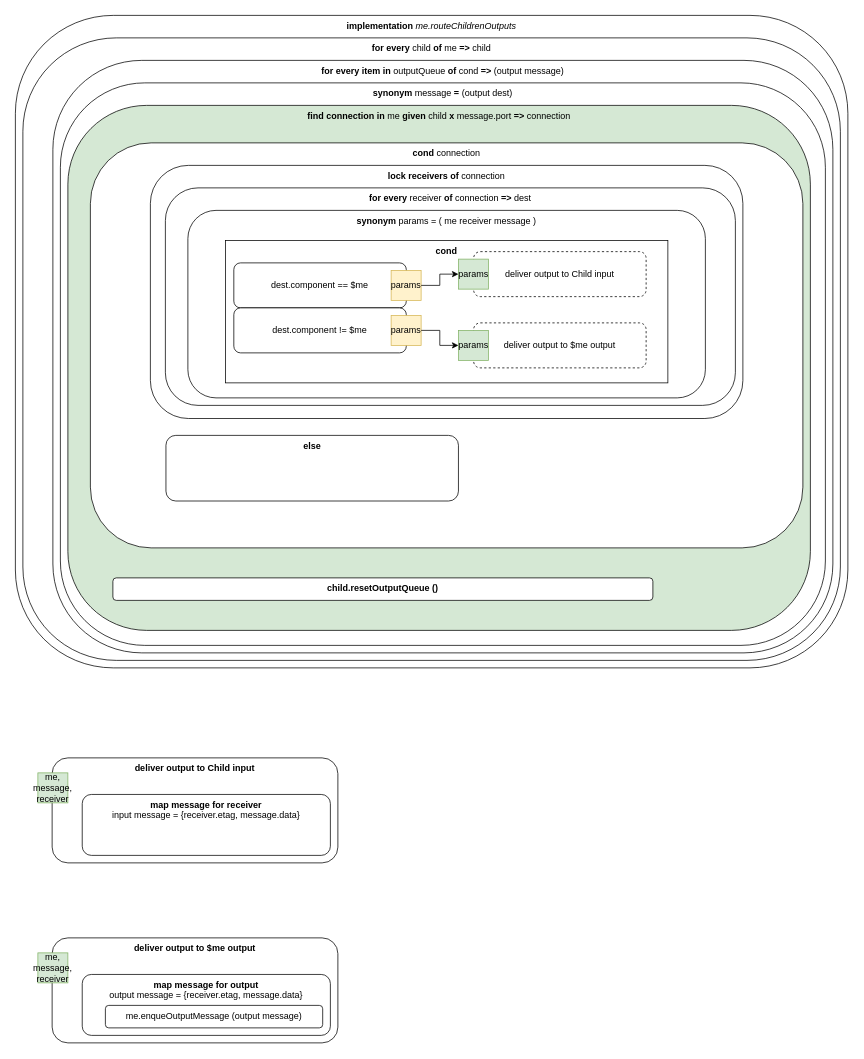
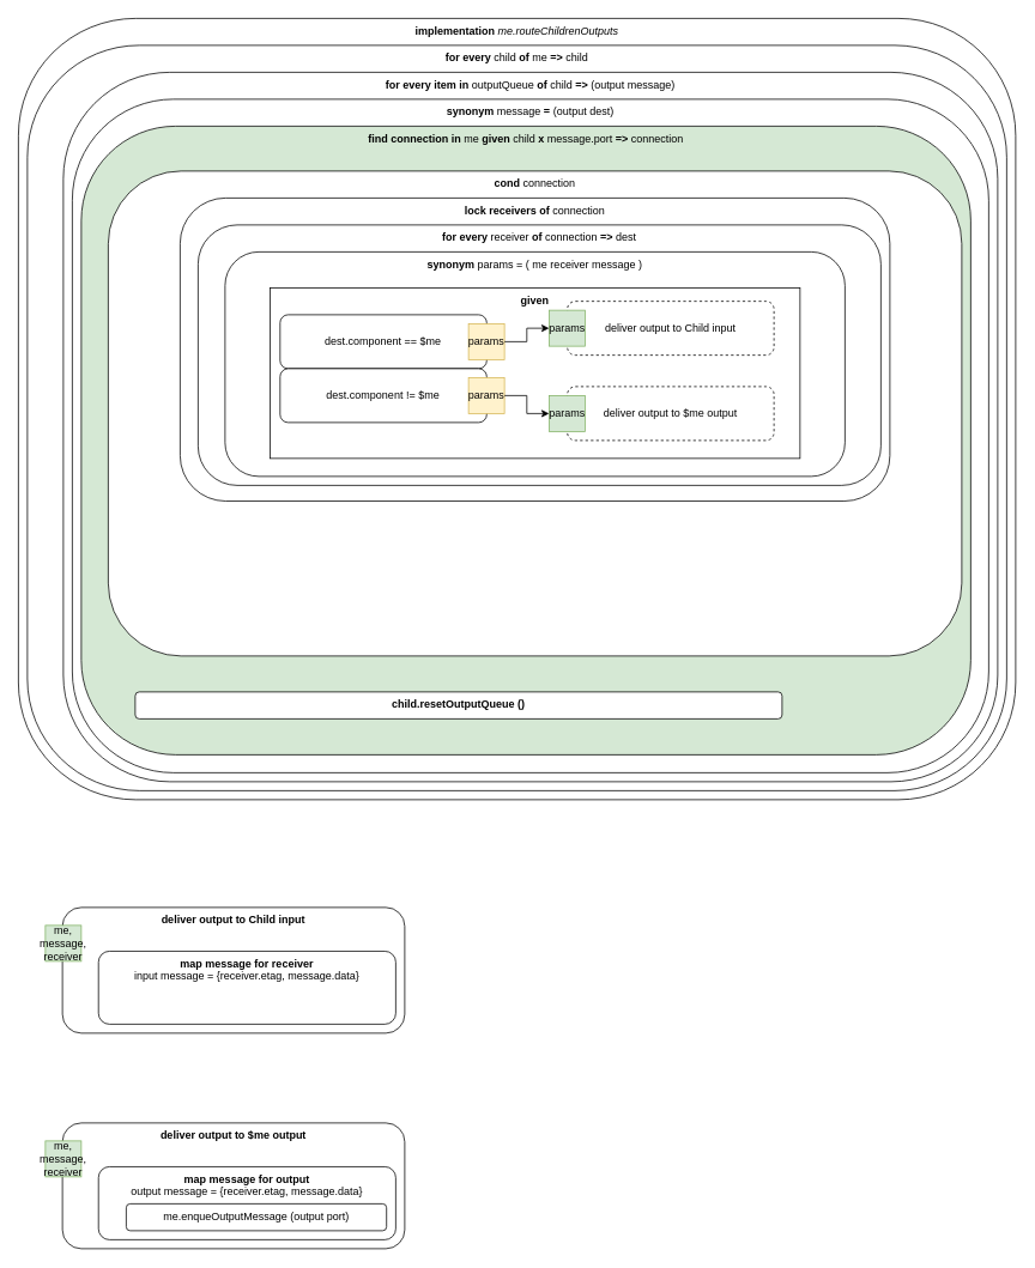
- <mxCell id="4" value="&lt;b&gt;for every item in&lt;/b&gt;&amp;nbsp;outputQueue &lt;b&gt;of&amp;nbsp;&lt;/b&gt;cond&amp;nbsp;&lt;b&gt;=&amp;gt;&lt;/b&gt;&amp;nbsp;(output message)" style="rounded=1;whiteSpace=wrap;html=1;verticalAlign=top;" parent="1" vertex="1"><mxGeometry x="70" y="80" width="1040" height="790" as="geometry" /></mxCell>
+ <mxCell id="4" value="&lt;b&gt;for every item in&lt;/b&gt;&amp;nbsp;outputQueue &lt;b&gt;of&amp;nbsp;&lt;/b&gt;child&amp;nbsp;&lt;b&gt;=&amp;gt;&lt;/b&gt;&amp;nbsp;(output message)" style="rounded=1;whiteSpace=wrap;html=1;verticalAlign=top;" parent="1" vertex="1"><mxGeometry x="70" y="80" width="1040" height="790" as="geometry" /></mxCell>
- <mxCell id="20" value="&lt;b&gt;cond&lt;/b&gt;" style="rounded=0;whiteSpace=wrap;html=1;verticalAlign=top;" parent="16" vertex="1"><mxGeometry x="180" y="130" width="590" height="190" as="geometry" /></mxCell>
+ <mxCell id="20" value="&lt;b&gt;given&lt;/b&gt;" style="rounded=0;whiteSpace=wrap;html=1;verticalAlign=top;" parent="16" vertex="1"><mxGeometry x="180" y="130" width="590" height="190" as="geometry" /></mxCell>
- <mxCell id="31" value="&lt;b&gt;else&lt;/b&gt;" style="rounded=1;whiteSpace=wrap;html=1;verticalAlign=top;" vertex="1" parent="16"><mxGeometry x="100.75" y="390" width="390" height="87.5" as="geometry" /></mxCell>
- <mxCell id="13" value="me.enqueOutputMessage (output message)" style="rounded=1;whiteSpace=wrap;html=1;verticalAlign=top;" parent="1" vertex="1"><mxGeometry x="140" y="1340" width="289.75" height="30" as="geometry" /></mxCell>
+ <mxCell id="13" value="me.enqueOutputMessage (output port)" style="rounded=1;whiteSpace=wrap;html=1;verticalAlign=top;" parent="1" vertex="1"><mxGeometry x="140" y="1340" width="289.75" height="30" as="geometry" /></mxCell>
